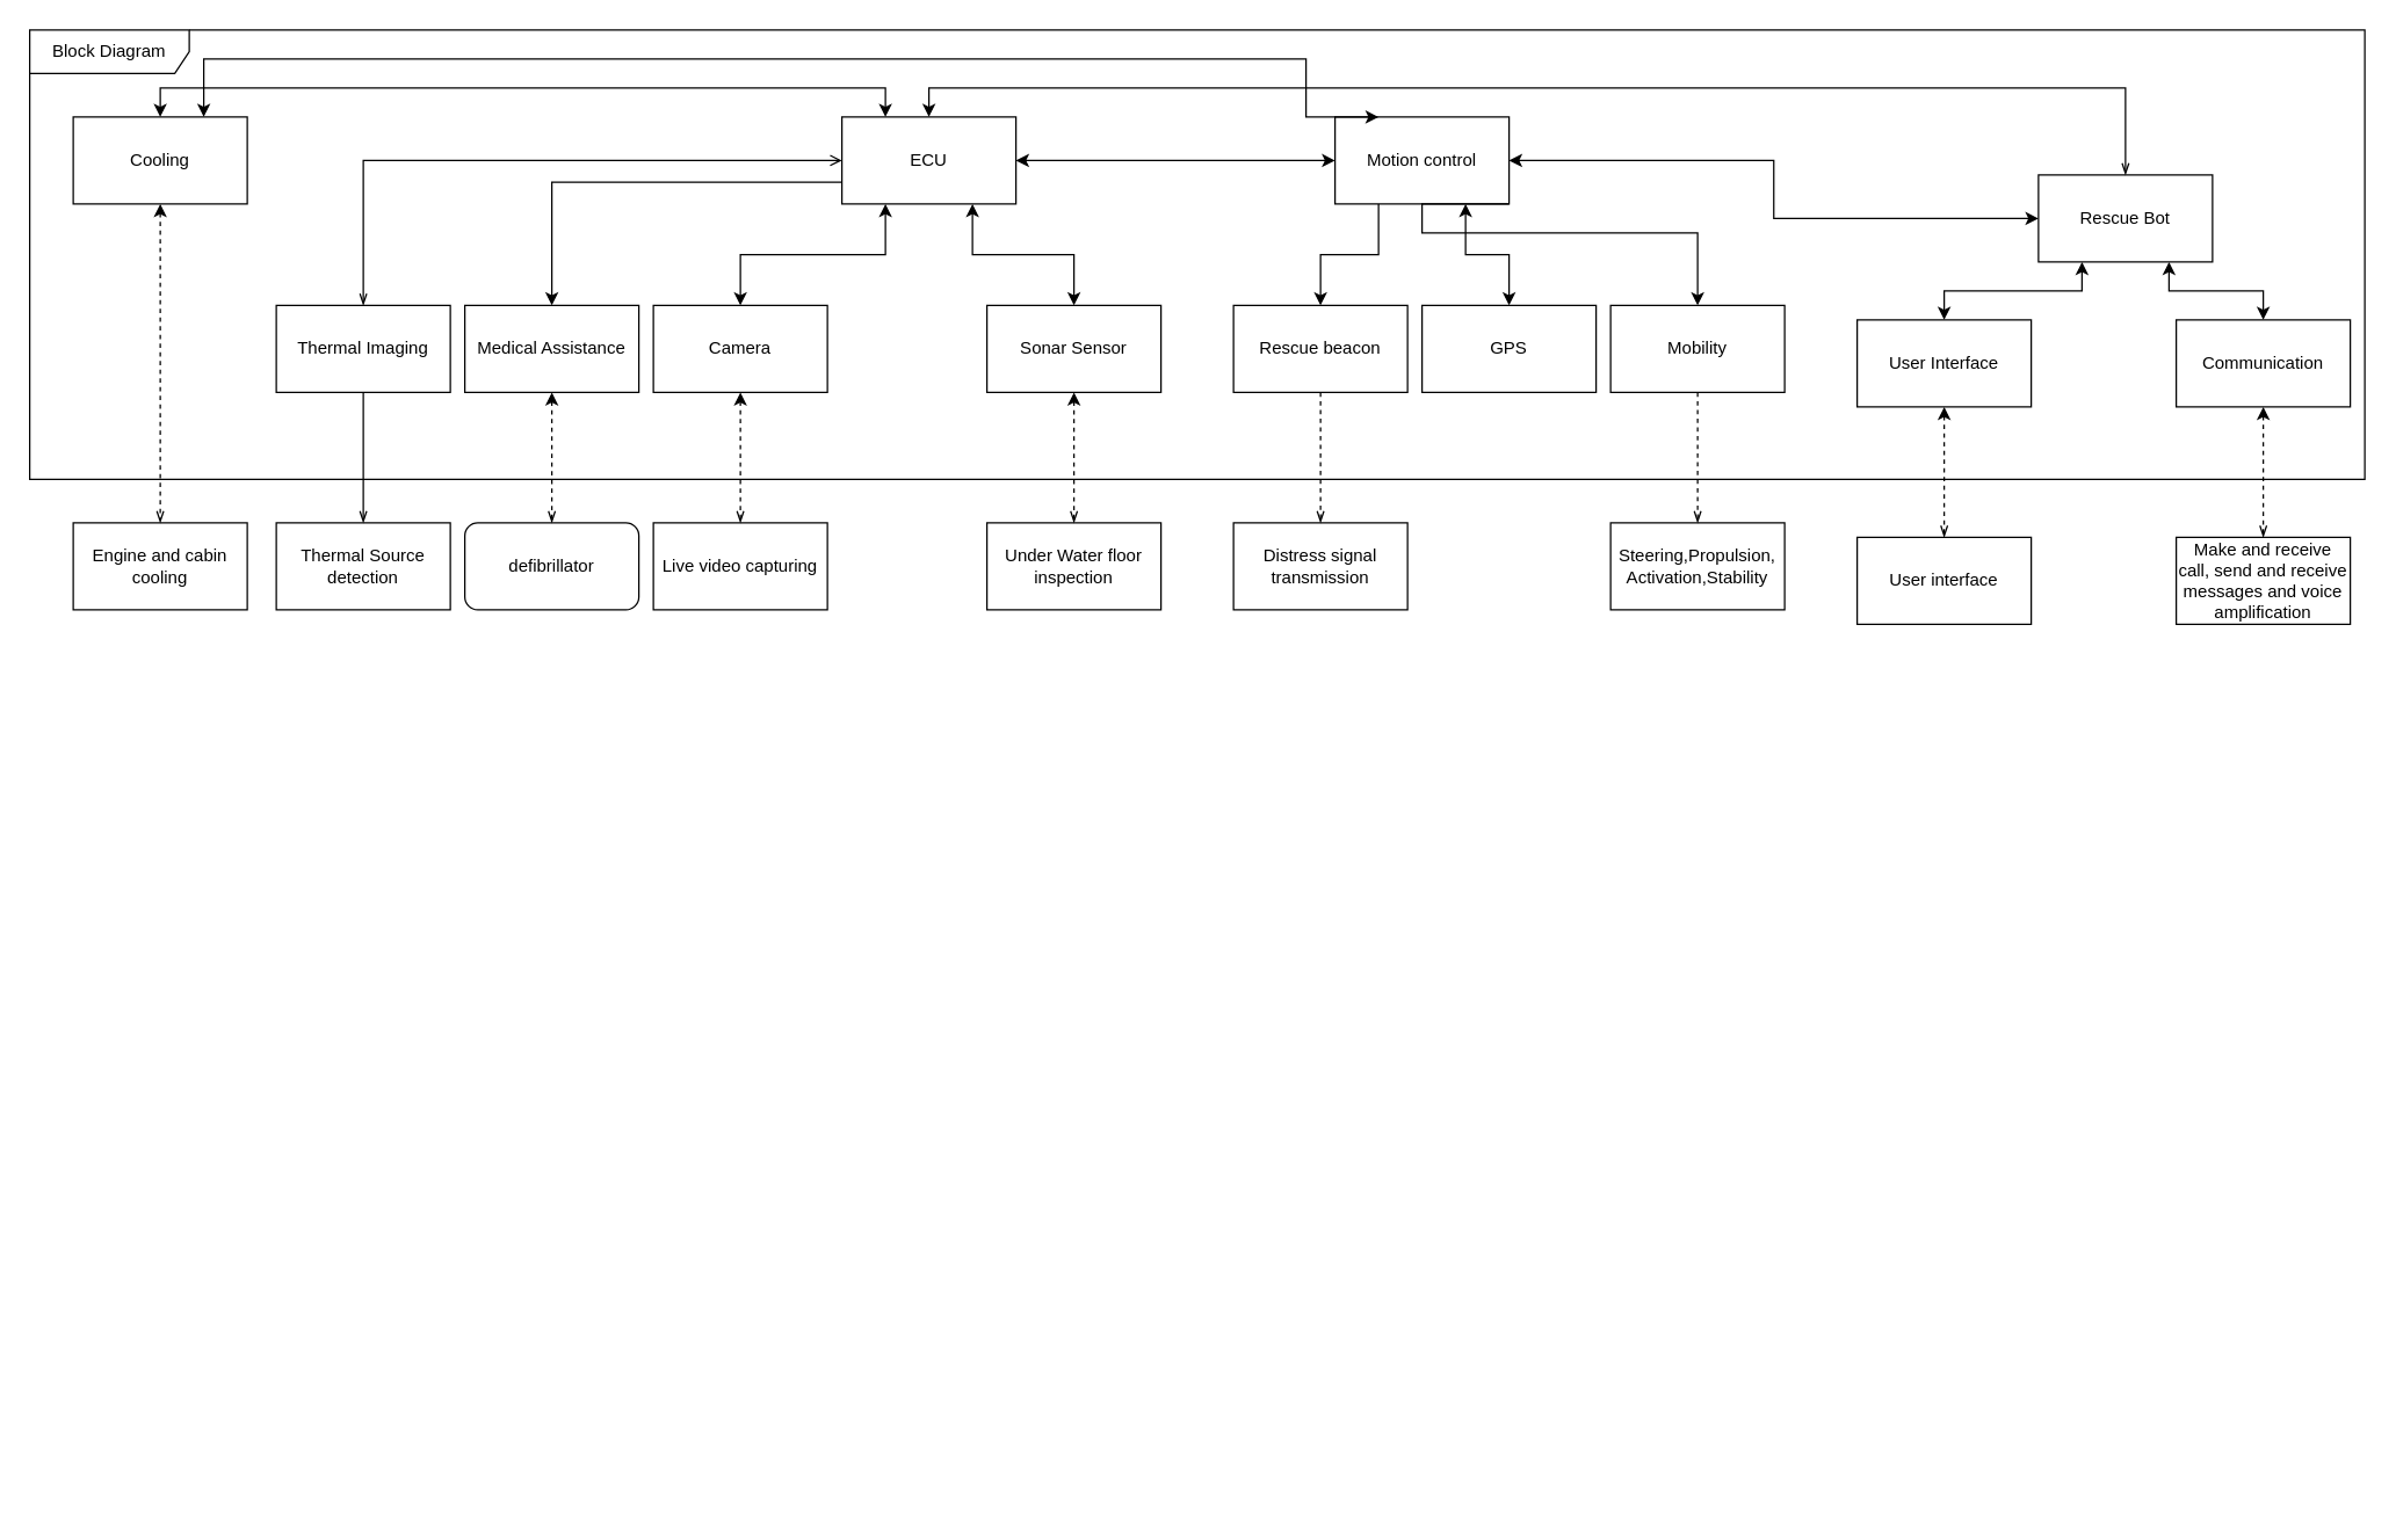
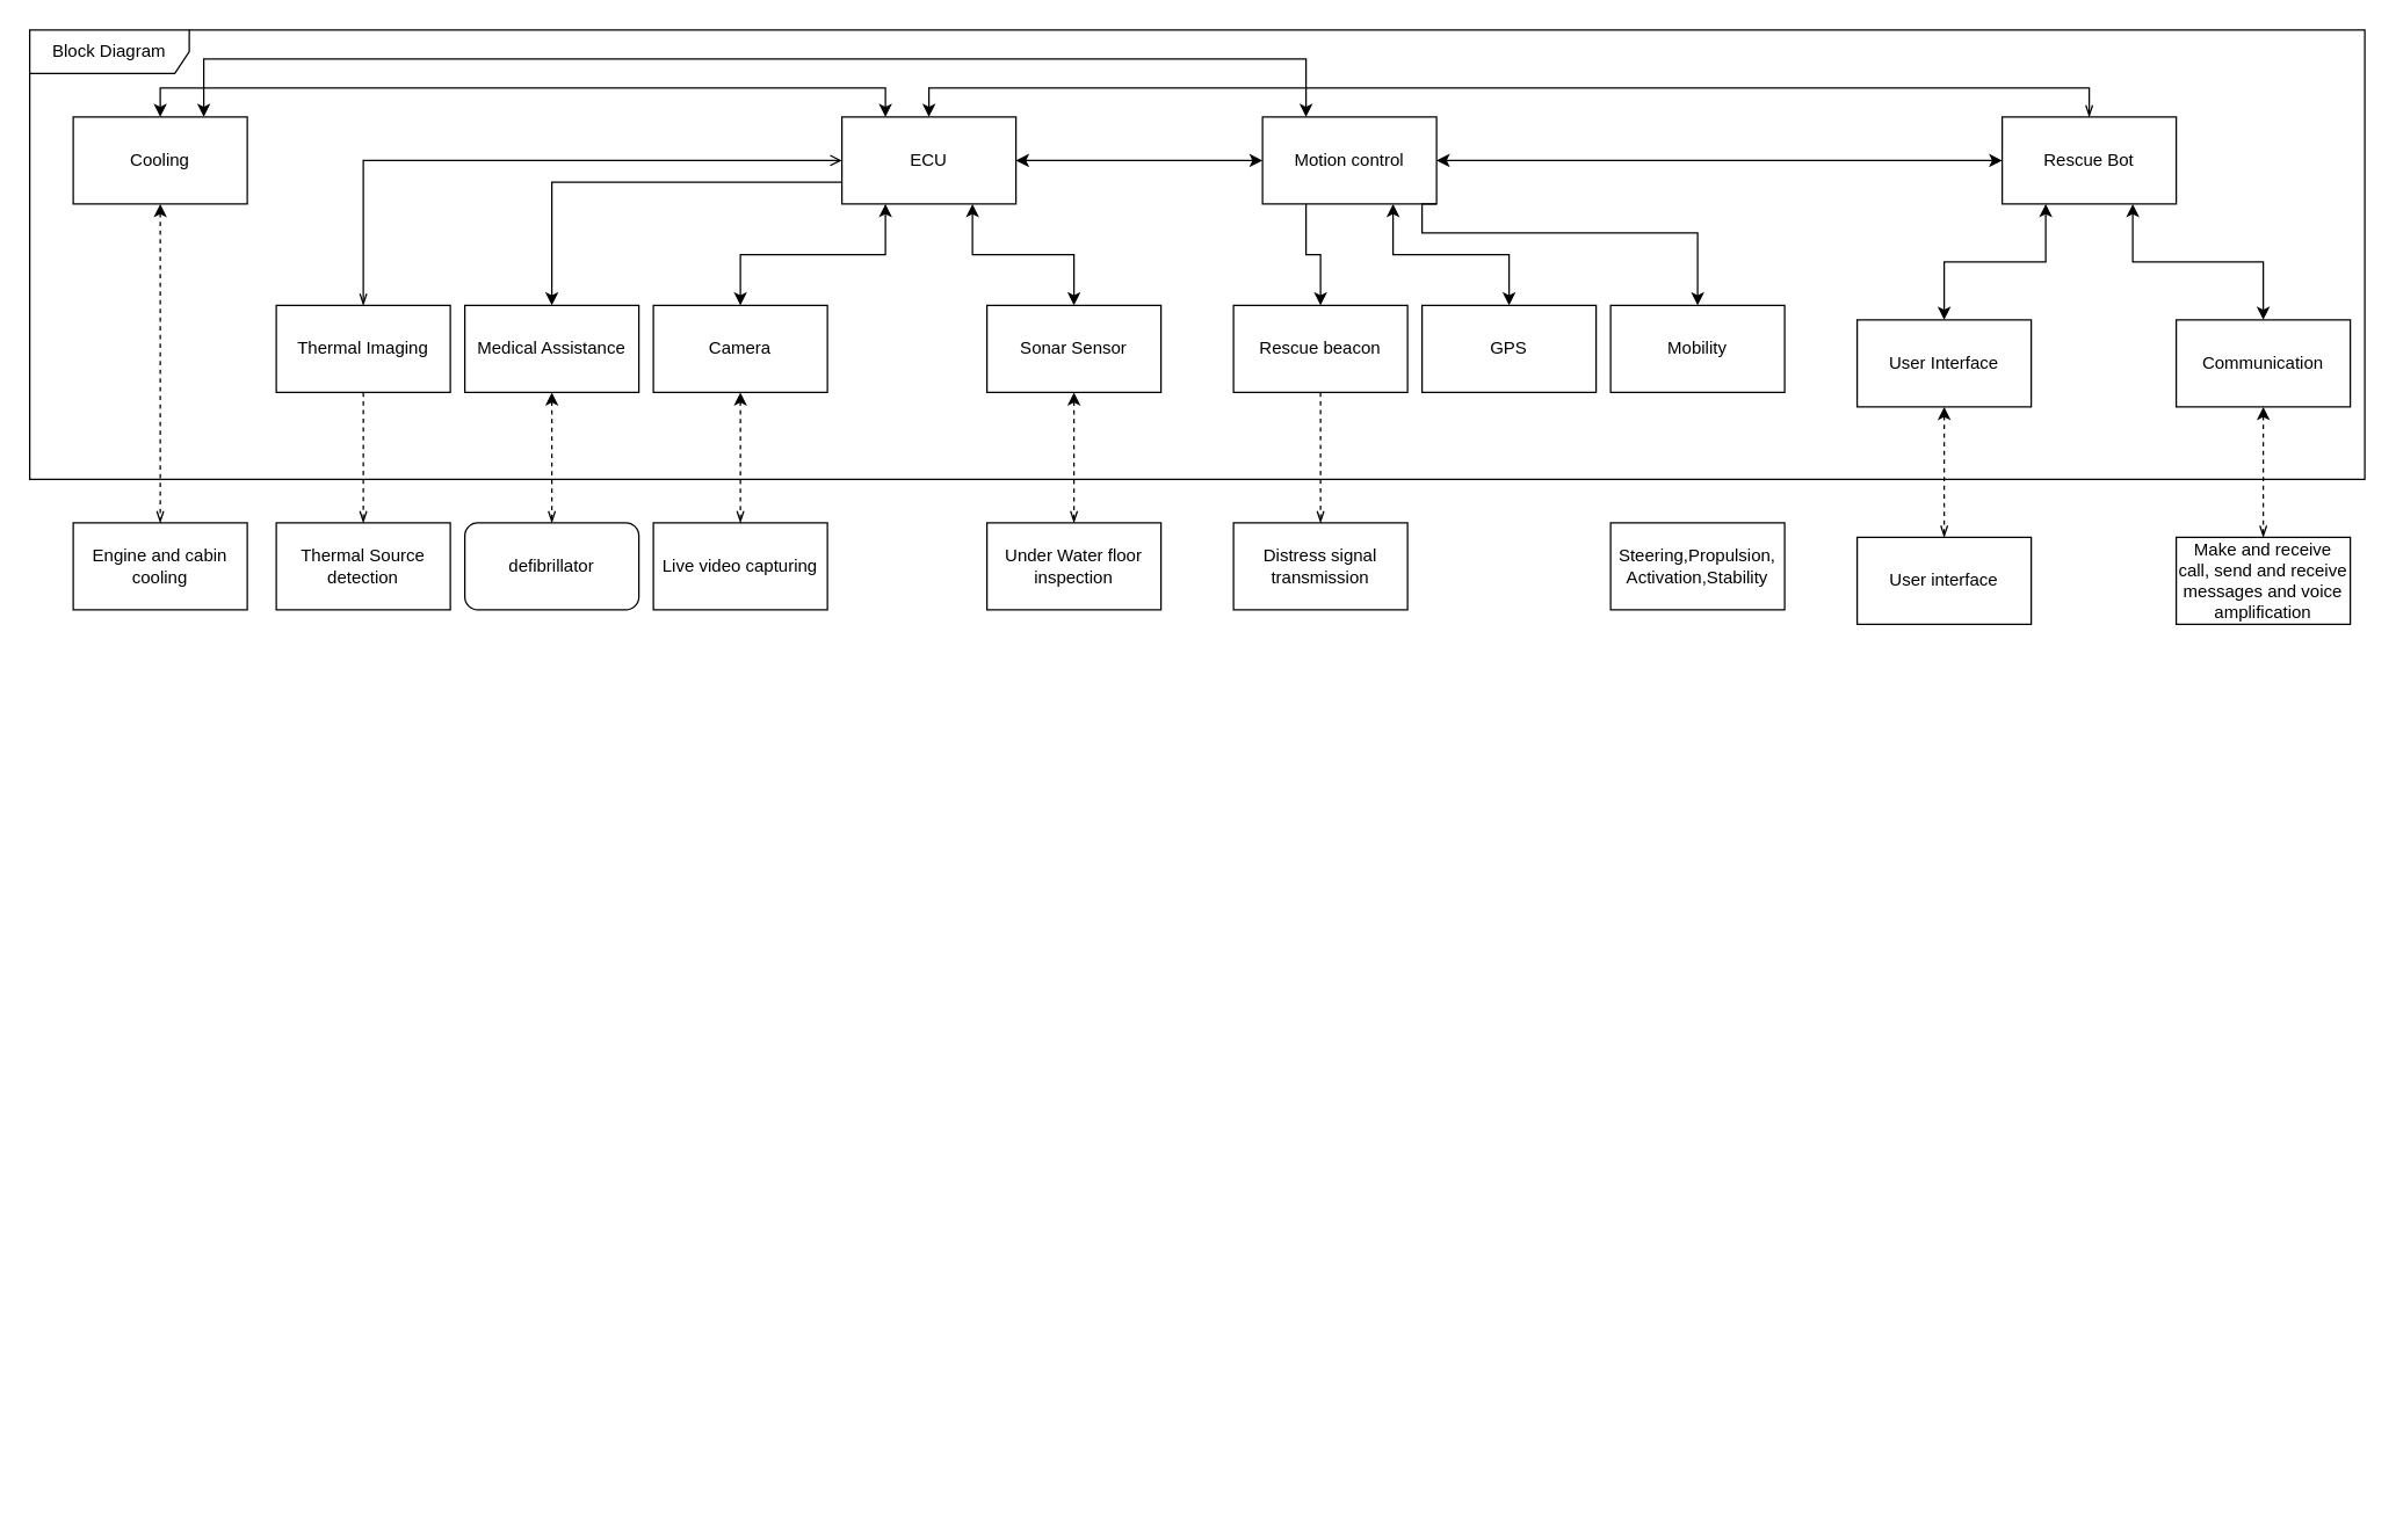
- <mxCell id="48" value="Motion control" style="rounded=0;whiteSpace=wrap;html=1;fillColor=none;" vertex="1" parent="1"><mxGeometry x="920" y="80" width="120" height="60" as="geometry" /></mxCell>
+ <mxCell id="48" value="Motion control" style="rounded=0;whiteSpace=wrap;html=1;fillColor=none;" vertex="1" parent="1"><mxGeometry x="870" y="80" width="120" height="60" as="geometry" /></mxCell>
- <mxCell id="32" value="Rescue Bot" style="rounded=0;whiteSpace=wrap;html=1;fillColor=none;" parent="1" vertex="1"><mxGeometry x="1405" y="120" width="120" height="60" as="geometry" /></mxCell>
+ <mxCell id="32" value="Rescue Bot" style="rounded=0;whiteSpace=wrap;html=1;fillColor=none;" parent="1" vertex="1"><mxGeometry x="1380" y="80" width="120" height="60" as="geometry" /></mxCell>
- <mxCell id="18" style="edgeStyle=orthogonalEdgeStyle;rounded=0;orthogonalLoop=1;jettySize=auto;html=1;entryX=0.5;entryY=0;entryDx=0;entryDy=0;startArrow=none;startFill=0;endArrow=openThin;endFill=0;dashed=0;" parent="1" source="19" target="35" edge="1"><mxGeometry relative="1" as="geometry" /></mxCell>
+ <mxCell id="18" style="edgeStyle=orthogonalEdgeStyle;rounded=0;orthogonalLoop=1;jettySize=auto;html=1;entryX=0.5;entryY=0;entryDx=0;entryDy=0;startArrow=none;startFill=0;endArrow=openThin;endFill=0;dashed=1;" parent="1" source="19" target="35" edge="1"><mxGeometry relative="1" as="geometry" /></mxCell>
- <mxCell id="26" style="edgeStyle=orthogonalEdgeStyle;rounded=0;orthogonalLoop=1;jettySize=auto;html=1;exitX=0.5;exitY=1;exitDx=0;exitDy=0;entryX=0.5;entryY=0;entryDx=0;entryDy=0;dashed=1;startArrow=none;startFill=0;endArrow=openThin;endFill=0;" parent="1" source="27" target="37" edge="1"><mxGeometry relative="1" as="geometry" /></mxCell>
